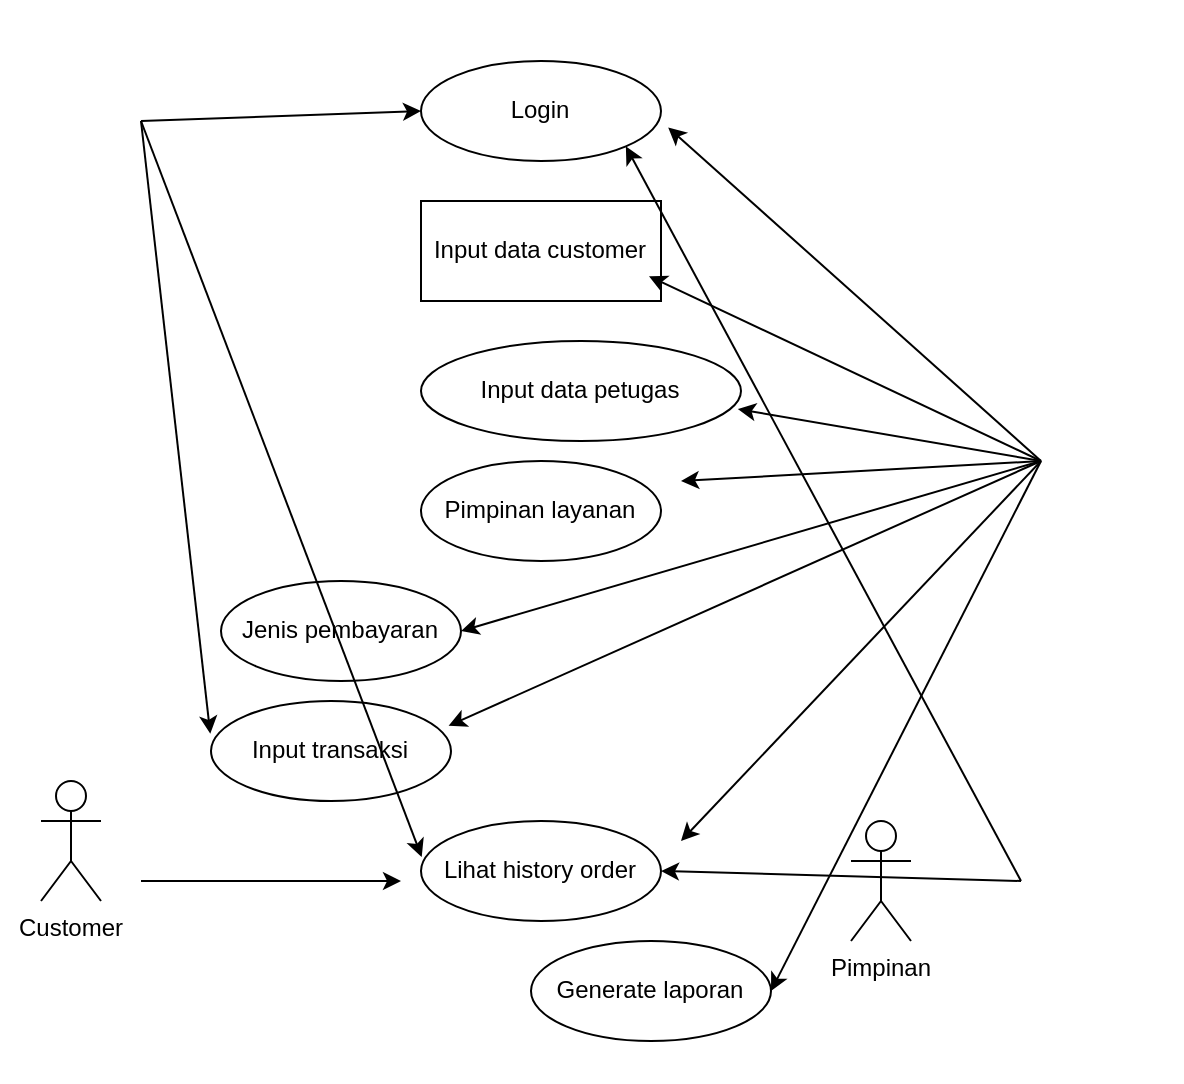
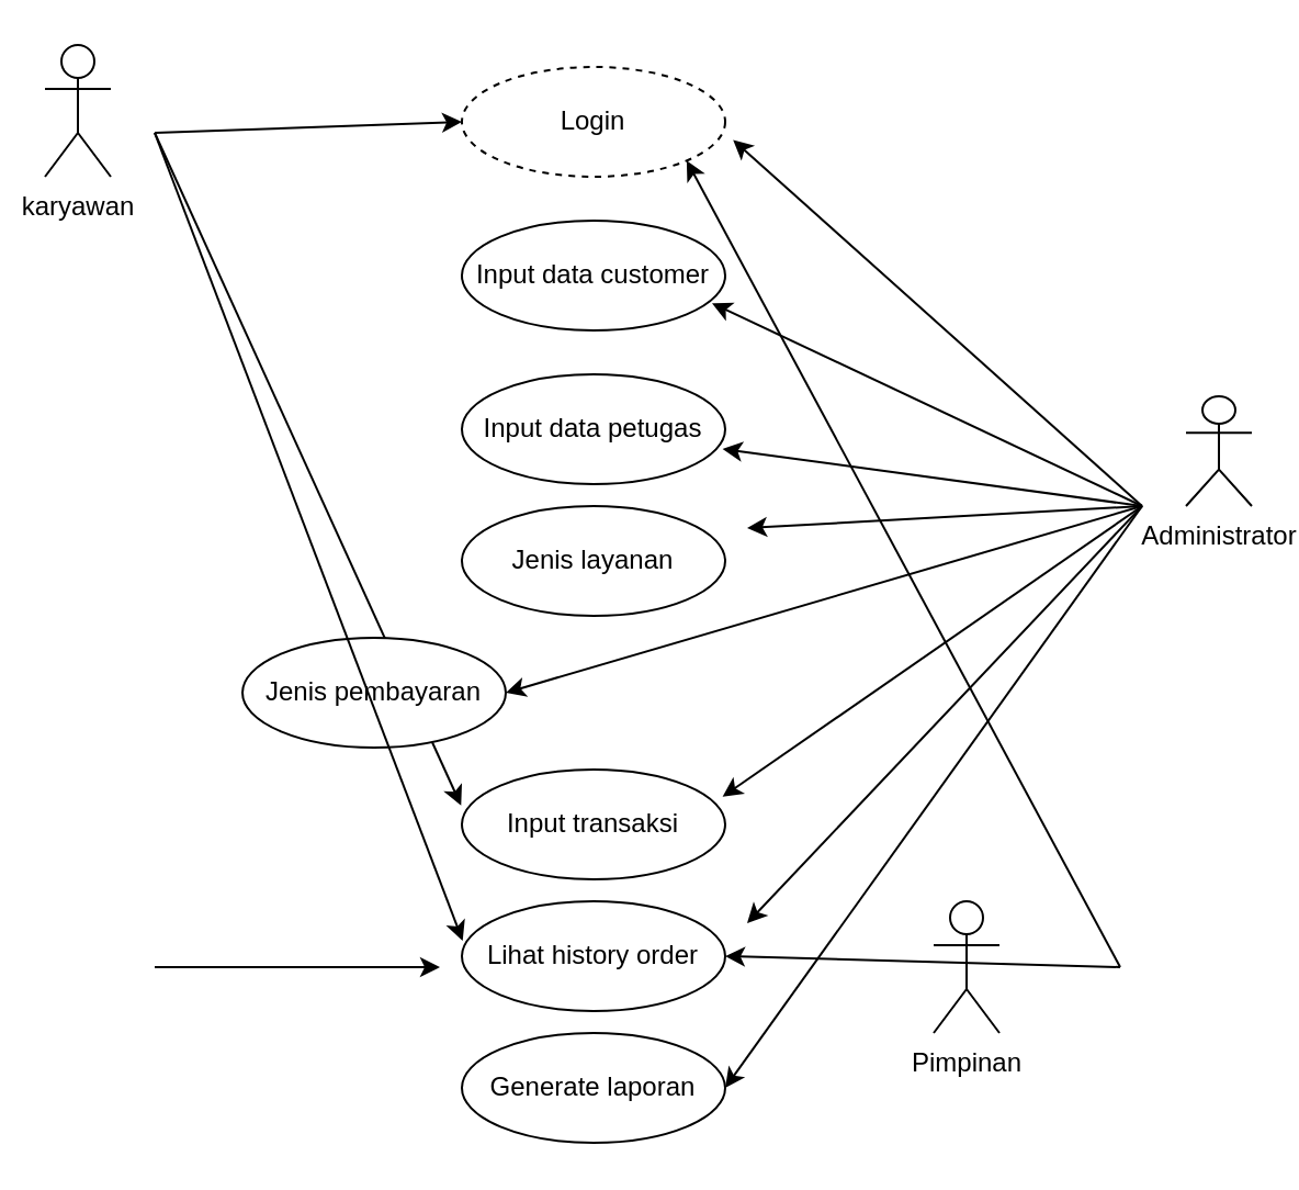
+ <mxCell id="2" value="karyawan" style="shape=umlActor;verticalLabelPosition=bottom;verticalAlign=top;html=1;outlineConnect=0;" vertex="1" parent="1"><mxGeometry x="20" y="20" width="30" height="60" as="geometry" /></mxCell>
- <mxCell id="3" value="Login" style="ellipse;whiteSpace=wrap;html=1;" vertex="1" parent="1"><mxGeometry x="210" y="30" width="120" height="50" as="geometry" /></mxCell>
+ <mxCell id="3" value="Login" style="ellipse;whiteSpace=wrap;html=1;dashed=1;" vertex="1" parent="1"><mxGeometry x="210" y="30" width="120" height="50" as="geometry" /></mxCell>
- <mxCell id="4" value="Input data customer" style="whiteSpace=wrap;html=1;rounded=0;" vertex="1" parent="1"><mxGeometry x="210" y="100" width="120" height="50" as="geometry" /></mxCell>
+ <mxCell id="4" value="Input data customer" style="ellipse;whiteSpace=wrap;html=1;" vertex="1" parent="1"><mxGeometry x="210" y="100" width="120" height="50" as="geometry" /></mxCell>
- <mxCell id="5" value="Input data petugas" style="ellipse;whiteSpace=wrap;html=1;" vertex="1" parent="1"><mxGeometry x="210" y="170" width="160" height="50" as="geometry" /></mxCell>
+ <mxCell id="5" value="Input data petugas" style="ellipse;whiteSpace=wrap;html=1;" vertex="1" parent="1"><mxGeometry x="210" y="170" width="120" height="50" as="geometry" /></mxCell>
+ <mxCell id="14" value="Administrator&lt;br&gt;" style="shape=umlActor;verticalLabelPosition=bottom;verticalAlign=top;html=1;outlineConnect=0;" vertex="1" parent="1"><mxGeometry x="540" y="180" width="30" height="50" as="geometry" /></mxCell>
- <mxCell id="18" value="Pimpinan layanan" style="ellipse;whiteSpace=wrap;html=1;" vertex="1" parent="1"><mxGeometry x="210" y="230" width="120" height="50" as="geometry" /></mxCell>
+ <mxCell id="18" value="Jenis layanan" style="ellipse;whiteSpace=wrap;html=1;" vertex="1" parent="1"><mxGeometry x="210" y="230" width="120" height="50" as="geometry" /></mxCell>
- <mxCell id="6" value="Input transaksi" style="ellipse;whiteSpace=wrap;html=1;" vertex="1" parent="1"><mxGeometry x="105" y="350" width="120" height="50" as="geometry" /></mxCell>
+ <mxCell id="6" value="Input transaksi" style="ellipse;whiteSpace=wrap;html=1;" vertex="1" parent="1"><mxGeometry x="210" y="350" width="120" height="50" as="geometry" /></mxCell>
- <mxCell id="10" value="Customer" style="shape=umlActor;verticalLabelPosition=bottom;verticalAlign=top;html=1;outlineConnect=0;" vertex="1" parent="1"><mxGeometry x="20" y="390" width="30" height="60" as="geometry" /></mxCell>
- <mxCell id="8" value="Generate laporan" style="ellipse;whiteSpace=wrap;html=1;" vertex="1" parent="1"><mxGeometry x="265" y="470" width="120" height="50" as="geometry" /></mxCell>
+ <mxCell id="8" value="Generate laporan" style="ellipse;whiteSpace=wrap;html=1;" vertex="1" parent="1"><mxGeometry x="210" y="470" width="120" height="50" as="geometry" /></mxCell>
